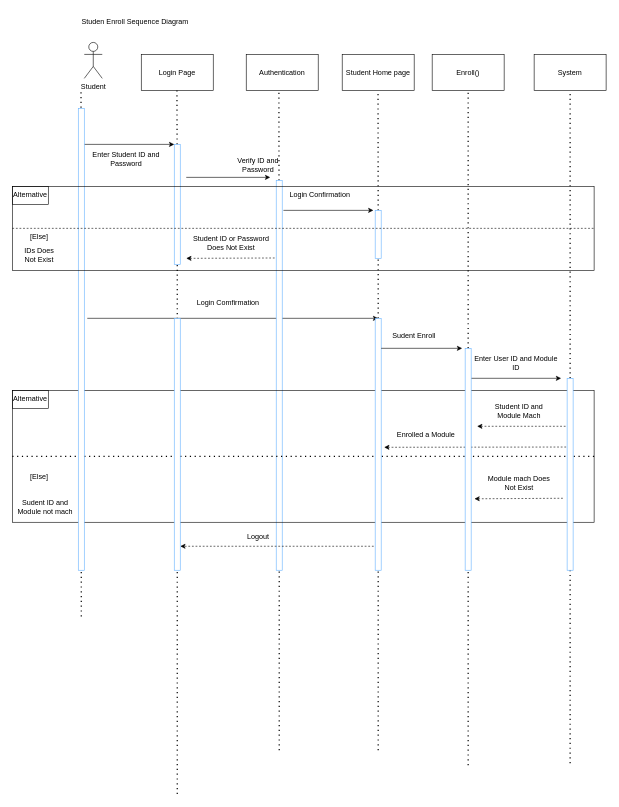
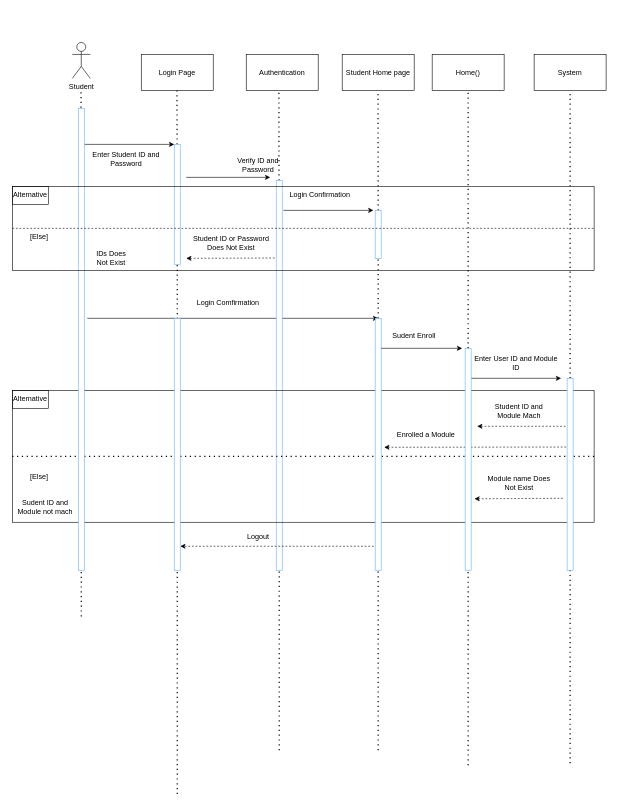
- <mxCell id="3" value="Studen Enroll Sequence Diagram" style="text;html=1;strokeColor=none;fillColor=none;align=center;verticalAlign=middle;whiteSpace=wrap;rounded=0;" vertex="1" parent="1"><mxGeometry x="95" y="20" width="260" height="30" as="geometry" /></mxCell>
- <mxCell id="2" value="Student" style="shape=umlActor;verticalLabelPosition=bottom;verticalAlign=top;html=1;outlineConnect=0;" parent="1" vertex="1"><mxGeometry x="140" y="70" width="30" height="60" as="geometry" /></mxCell>
+ <mxCell id="2" value="Student" style="shape=umlActor;verticalLabelPosition=bottom;verticalAlign=top;html=1;outlineConnect=0;" parent="1" vertex="1"><mxGeometry x="120" y="70" width="30" height="60" as="geometry" /></mxCell>
- <mxCell id="42" value="Enroll()" style="rounded=0;whiteSpace=wrap;html=1;" vertex="1" parent="1"><mxGeometry x="720" y="90" width="120" height="60" as="geometry" /></mxCell>
+ <mxCell id="42" value="Home()" style="rounded=0;whiteSpace=wrap;html=1;" vertex="1" parent="1"><mxGeometry x="720" y="90" width="120" height="60" as="geometry" /></mxCell>
- <mxCell id="40" value="IDs Does Not Exist" style="text;html=1;strokeColor=none;fillColor=none;align=center;verticalAlign=middle;whiteSpace=wrap;rounded=0;" vertex="1" parent="1"><mxGeometry x="35" y="410" width="60" height="30" as="geometry" /></mxCell>
+ <mxCell id="40" value="IDs Does Not Exist" style="text;html=1;strokeColor=none;fillColor=none;align=center;verticalAlign=middle;whiteSpace=wrap;rounded=0;" vertex="1" parent="1"><mxGeometry x="155" y="415" width="60" height="30" as="geometry" /></mxCell>
- <mxCell id="13" value="Module mach Does Not Exist" style="text;html=1;strokeColor=none;fillColor=none;align=center;verticalAlign=middle;whiteSpace=wrap;rounded=0;" vertex="1" parent="1"><mxGeometry x="805" y="790" width="120" height="30" as="geometry" /></mxCell>
+ <mxCell id="13" value="Module name Does Not Exist" style="text;html=1;strokeColor=none;fillColor=none;align=center;verticalAlign=middle;whiteSpace=wrap;rounded=0;" vertex="1" parent="1"><mxGeometry x="805" y="790" width="120" height="30" as="geometry" /></mxCell>
